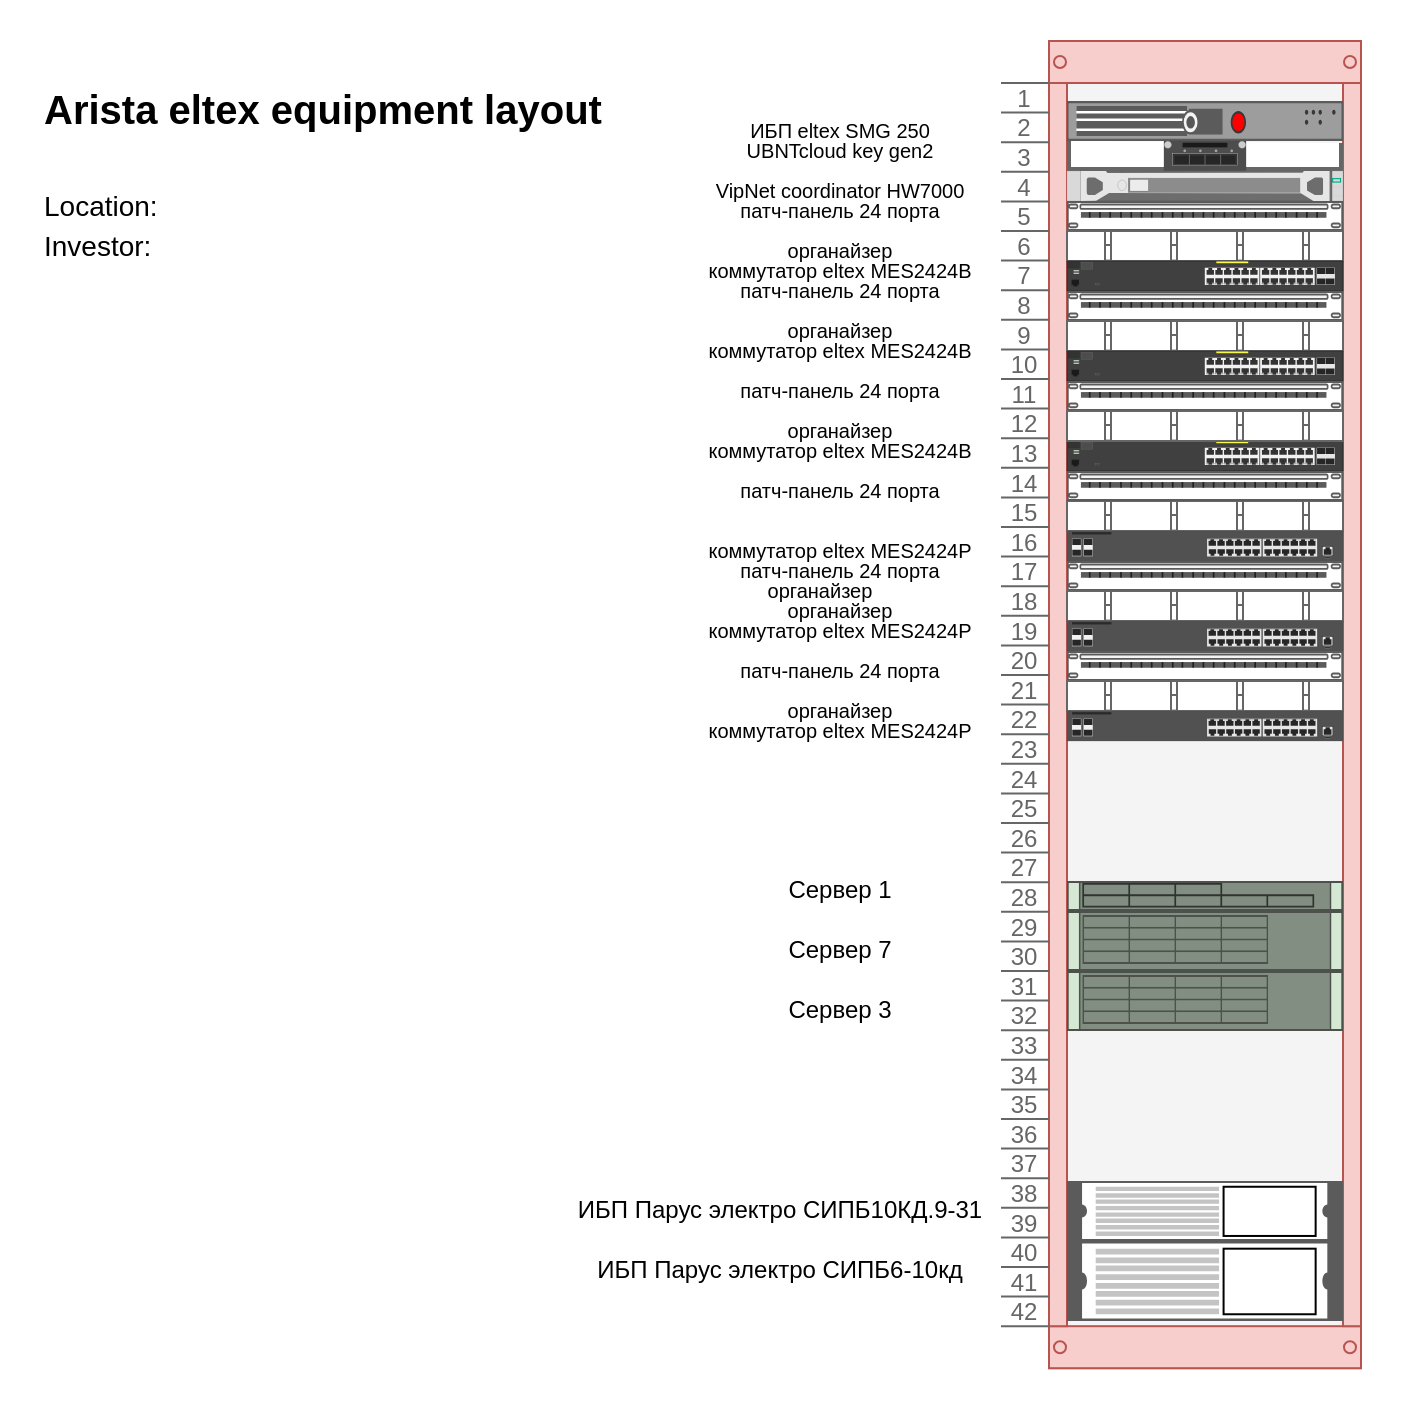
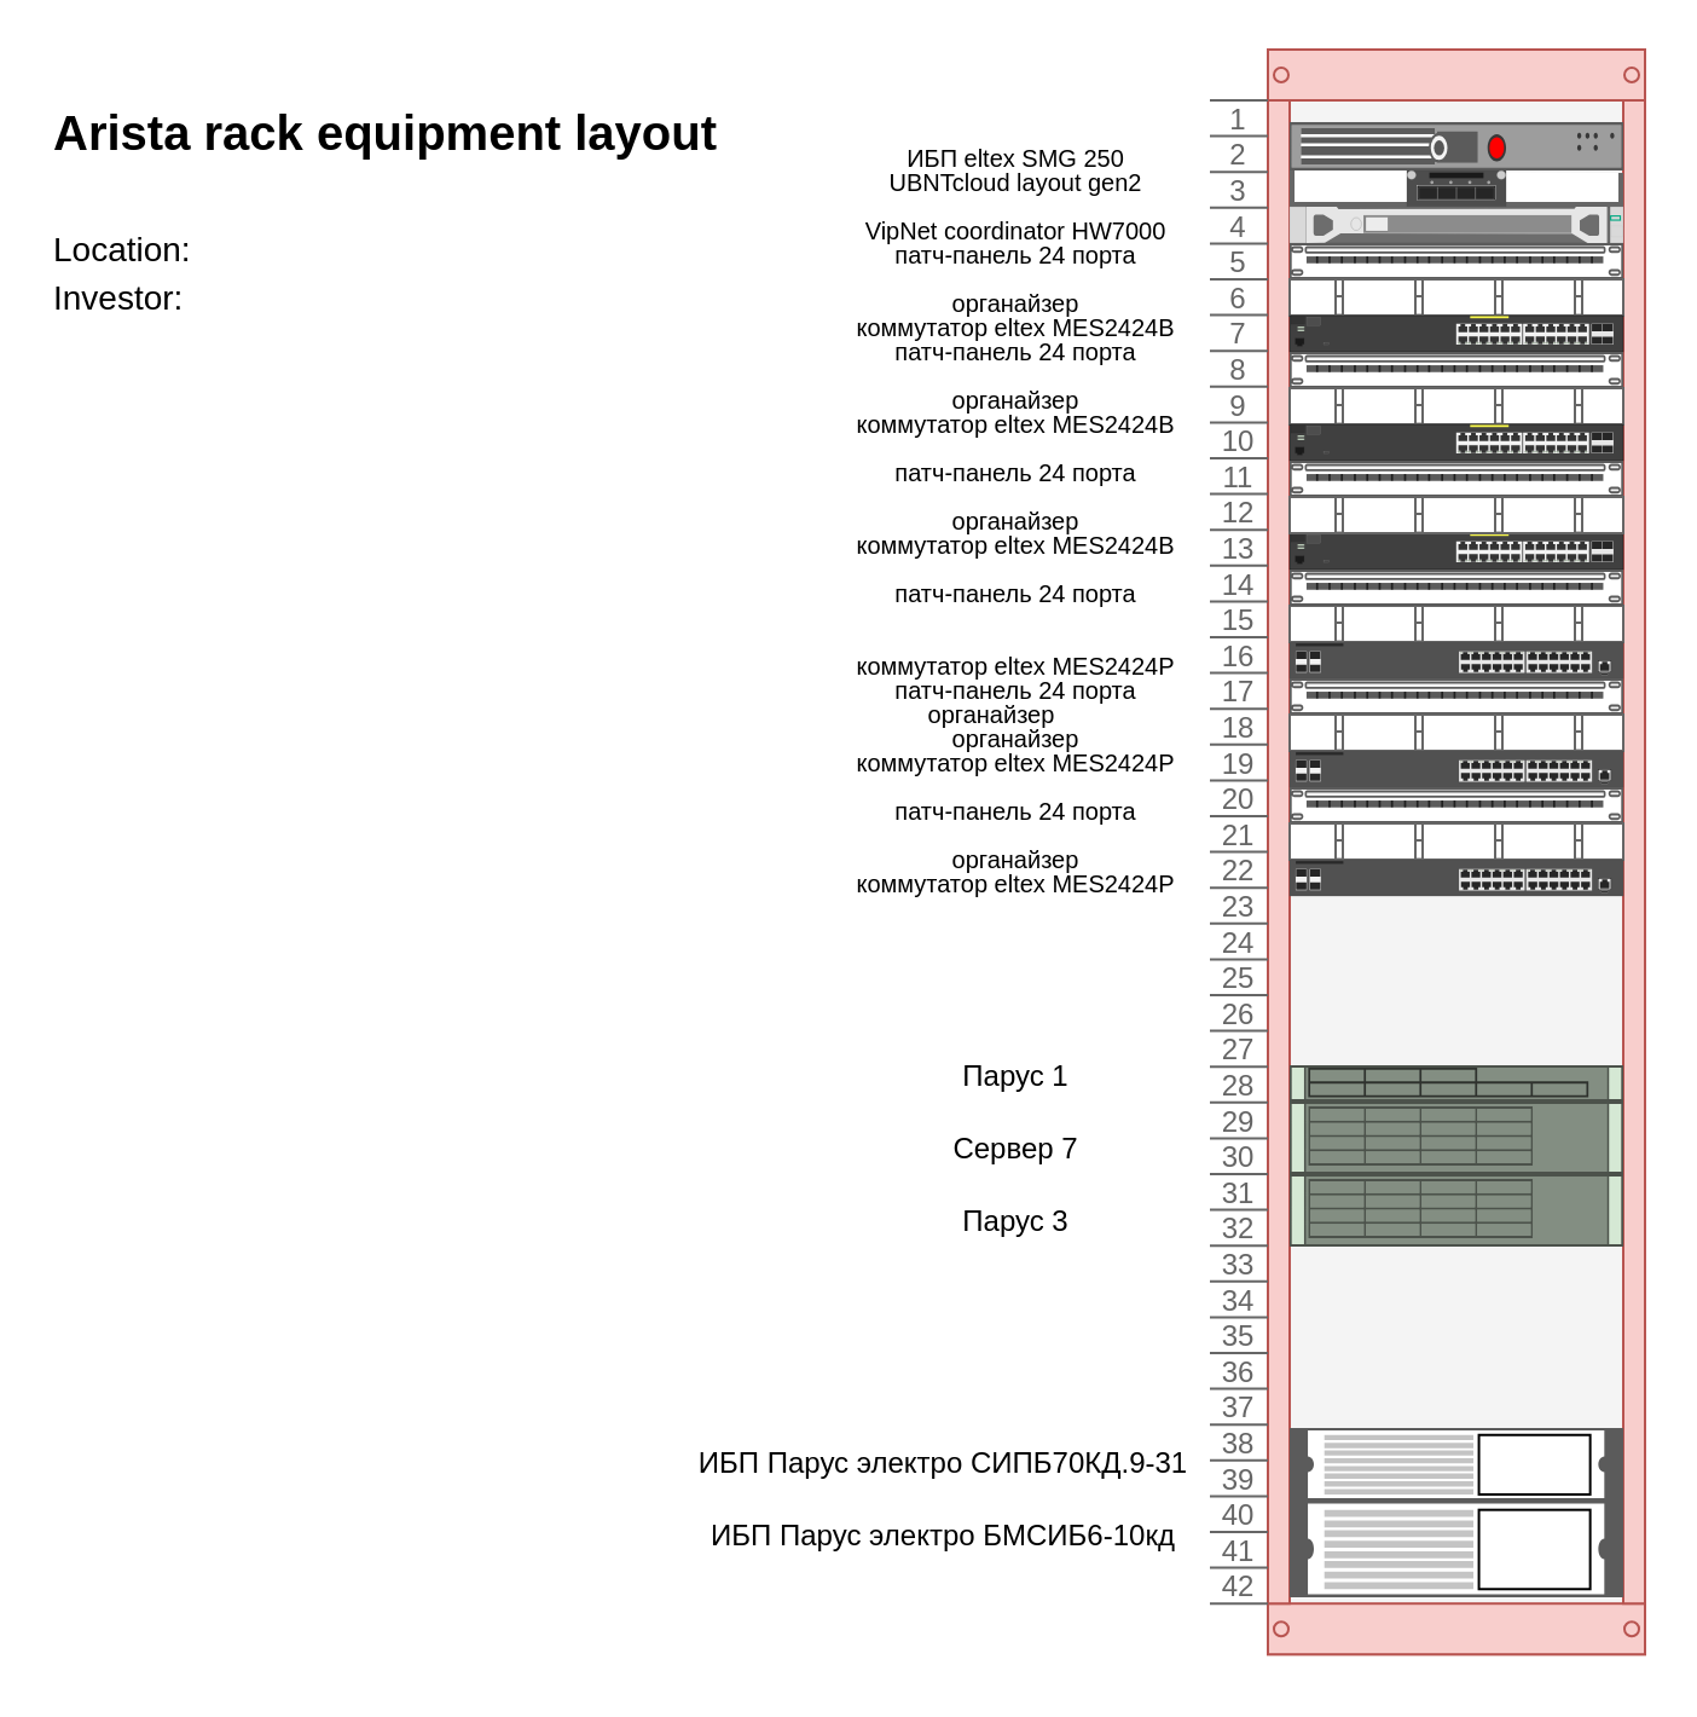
- <mxCell id="2" value="Arista eltex equipment layout" style="text;html=1;resizable=1;points=[];autosize=0;align=left;verticalAlign=top;spacingTop=-4;fontSize=20;fontStyle=1" parent="1" vertex="1"><mxGeometry x="20" y="40" width="580" height="30" as="geometry" /></mxCell>
+ <mxCell id="2" value="Arista rack equipment layout" style="text;html=1;resizable=1;points=[];autosize=0;align=left;verticalAlign=top;spacingTop=-4;fontSize=20;fontStyle=1" parent="1" vertex="1"><mxGeometry x="20" y="40" width="580" height="30" as="geometry" /></mxCell>
- <mxCell id="34" value="&lt;div style=&quot;font-size: 11px;&quot;&gt;&lt;font style=&quot;font-size: 10px;&quot;&gt;UBNTcloud key gen2&lt;/font&gt;&lt;/div&gt;" style="text;html=1;strokeColor=none;fillColor=none;align=center;verticalAlign=middle;whiteSpace=wrap;rounded=0;" vertex="1" parent="1"><mxGeometry x="320" y="70" width="200" height="10" as="geometry" /></mxCell>
+ <mxCell id="34" value="&lt;div style=&quot;font-size: 11px;&quot;&gt;&lt;font style=&quot;font-size: 10px;&quot;&gt;UBNTcloud layout gen2&lt;/font&gt;&lt;/div&gt;" style="text;html=1;strokeColor=none;fillColor=none;align=center;verticalAlign=middle;whiteSpace=wrap;rounded=0;" vertex="1" parent="1"><mxGeometry x="320" y="70" width="200" height="10" as="geometry" /></mxCell>
- <mxCell id="54" value="Сервер 1" style="text;html=1;strokeColor=none;fillColor=none;align=center;verticalAlign=middle;whiteSpace=wrap;rounded=0;" vertex="1" parent="1"><mxGeometry x="320" y="440" width="200" height="10" as="geometry" /></mxCell>
+ <mxCell id="54" value="Парус 1" style="text;html=1;strokeColor=none;fillColor=none;align=center;verticalAlign=middle;whiteSpace=wrap;rounded=0;" vertex="1" parent="1"><mxGeometry x="320" y="440" width="200" height="10" as="geometry" /></mxCell>
- <mxCell id="56" value="Сервер 3" style="text;html=1;strokeColor=none;fillColor=none;align=center;verticalAlign=middle;whiteSpace=wrap;rounded=0;" vertex="1" parent="1"><mxGeometry x="320" y="500" width="200" height="10" as="geometry" /></mxCell>
+ <mxCell id="56" value="Парус 3" style="text;html=1;strokeColor=none;fillColor=none;align=center;verticalAlign=middle;whiteSpace=wrap;rounded=0;" vertex="1" parent="1"><mxGeometry x="320" y="500" width="200" height="10" as="geometry" /></mxCell>
- <mxCell id="57" value="ИБП Парус электро СИПБ10КД.9-31" style="text;html=1;strokeColor=none;fillColor=none;align=center;verticalAlign=middle;whiteSpace=wrap;rounded=0;" vertex="1" parent="1"><mxGeometry x="280" y="600" width="220" height="10" as="geometry" /></mxCell>
+ <mxCell id="57" value="ИБП Парус электро СИПБ70КД.9-31" style="text;html=1;strokeColor=none;fillColor=none;align=center;verticalAlign=middle;whiteSpace=wrap;rounded=0;" vertex="1" parent="1"><mxGeometry x="280" y="600" width="220" height="10" as="geometry" /></mxCell>
- <mxCell id="58" value="ИБП Парус электро СИПБ6-10кд" style="text;html=1;strokeColor=none;fillColor=none;align=center;verticalAlign=middle;whiteSpace=wrap;rounded=0;" vertex="1" parent="1"><mxGeometry x="280" y="630" width="220" height="10" as="geometry" /></mxCell>
+ <mxCell id="58" value="ИБП Парус электро БМСИБ6-10кд" style="text;html=1;strokeColor=none;fillColor=none;align=center;verticalAlign=middle;whiteSpace=wrap;rounded=0;" vertex="1" parent="1"><mxGeometry x="280" y="630" width="220" height="10" as="geometry" /></mxCell>
